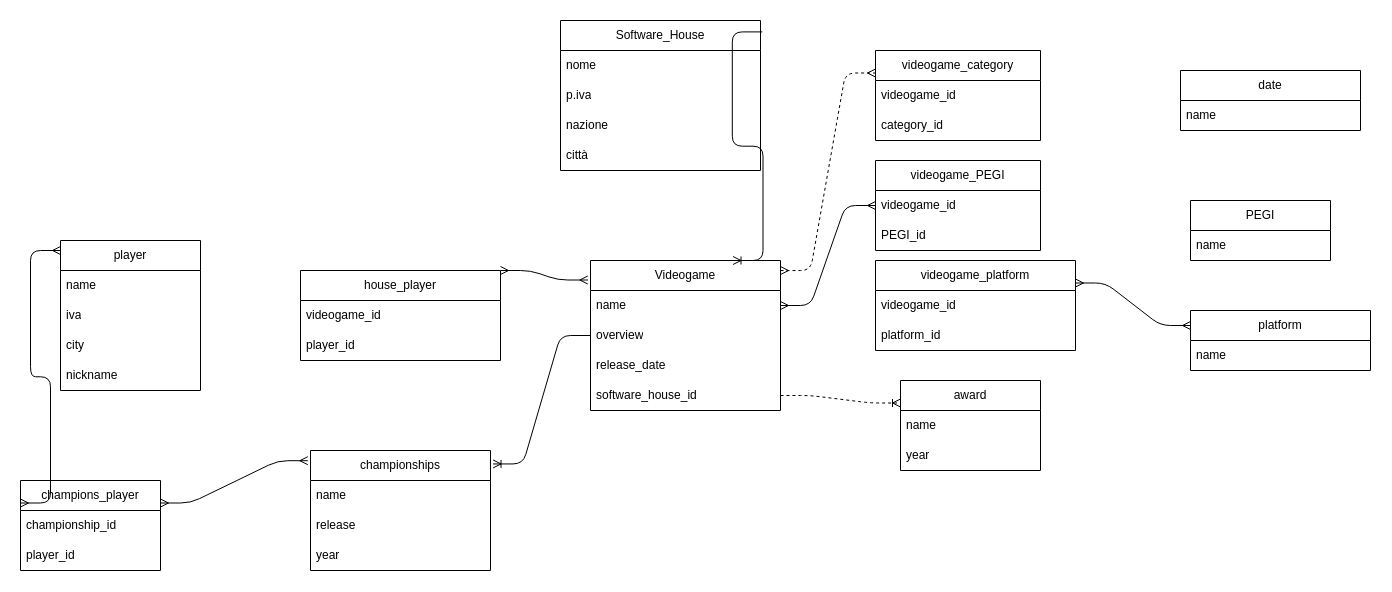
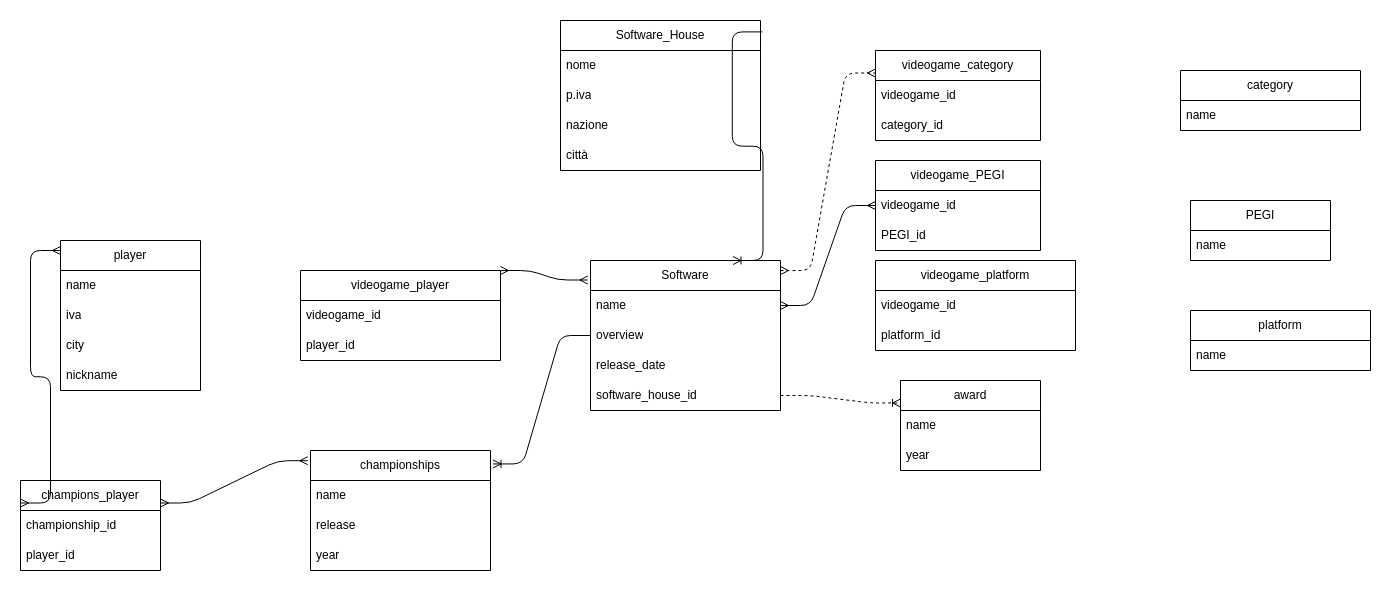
- <mxCell id="14" value="date" style="swimlane;fontStyle=0;childLayout=stackLayout;horizontal=1;startSize=30;horizontalStack=0;resizeParent=1;resizeParentMax=0;resizeLast=0;collapsible=1;marginBottom=0;whiteSpace=wrap;html=1;" parent="1" vertex="1"><mxGeometry x="1180" y="70" width="180" height="60" as="geometry" /></mxCell>
+ <mxCell id="14" value="category" style="swimlane;fontStyle=0;childLayout=stackLayout;horizontal=1;startSize=30;horizontalStack=0;resizeParent=1;resizeParentMax=0;resizeLast=0;collapsible=1;marginBottom=0;whiteSpace=wrap;html=1;" parent="1" vertex="1"><mxGeometry x="1180" y="70" width="180" height="60" as="geometry" /></mxCell>
- <mxCell id="7" value="Videogame" style="swimlane;fontStyle=0;childLayout=stackLayout;horizontal=1;startSize=30;horizontalStack=0;resizeParent=1;resizeParentMax=0;resizeLast=0;collapsible=1;marginBottom=0;whiteSpace=wrap;html=1;" parent="1" vertex="1"><mxGeometry x="590" y="260" width="190" height="150" as="geometry" /></mxCell>
+ <mxCell id="7" value="Software" style="swimlane;fontStyle=0;childLayout=stackLayout;horizontal=1;startSize=30;horizontalStack=0;resizeParent=1;resizeParentMax=0;resizeLast=0;collapsible=1;marginBottom=0;whiteSpace=wrap;html=1;" parent="1" vertex="1"><mxGeometry x="590" y="260" width="190" height="150" as="geometry" /></mxCell>
- <mxCell id="48" value="house_player" style="swimlane;fontStyle=0;childLayout=stackLayout;horizontal=1;startSize=30;horizontalStack=0;resizeParent=1;resizeParentMax=0;resizeLast=0;collapsible=1;marginBottom=0;whiteSpace=wrap;html=1;" parent="1" vertex="1"><mxGeometry x="300" y="270" width="200" height="90" as="geometry" /></mxCell>
+ <mxCell id="48" value="videogame_player" style="swimlane;fontStyle=0;childLayout=stackLayout;horizontal=1;startSize=30;horizontalStack=0;resizeParent=1;resizeParentMax=0;resizeLast=0;collapsible=1;marginBottom=0;whiteSpace=wrap;html=1;" parent="1" vertex="1"><mxGeometry x="300" y="270" width="200" height="90" as="geometry" /></mxCell>
- <mxCell id="40" value="" style="edgeStyle=entityRelationEdgeStyle;fontSize=12;html=1;endArrow=ERmany;startArrow=ERmany;entryX=0;entryY=0.25;entryDx=0;entryDy=0;exitX=1;exitY=0.25;exitDx=0;exitDy=0;" parent="1" source="37" target="12" edge="1"><mxGeometry width="100" height="100" relative="1" as="geometry"><mxPoint x="740" y="660" as="sourcePoint" /><mxPoint x="840" y="560" as="targetPoint" /></mxGeometry></mxCell>
